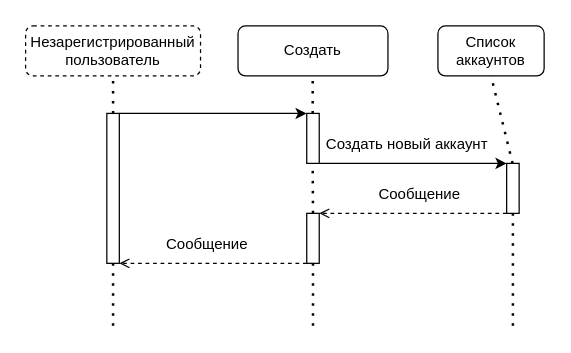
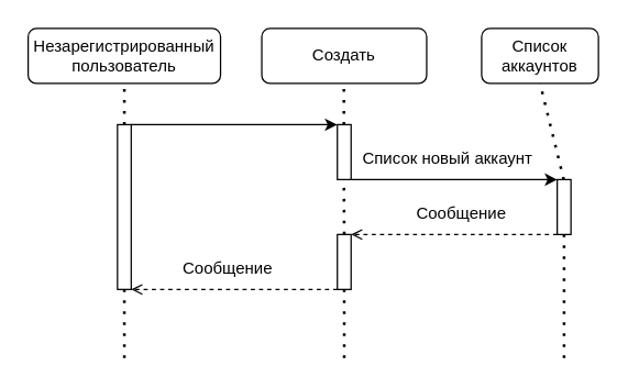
- <mxCell id="2" value="Незарегистрированный пользователь" style="rounded=1;whiteSpace=wrap;html=1;dashed=1;" vertex="1" parent="1"><mxGeometry x="20" y="20" width="140" height="40" as="geometry" /></mxCell>
+ <mxCell id="2" value="Незарегистрированный пользователь" style="rounded=1;whiteSpace=wrap;html=1;" vertex="1" parent="1"><mxGeometry x="20" y="20" width="140" height="40" as="geometry" /></mxCell>
- <mxCell id="10" value="Создать новый аккаунт" style="text;html=1;align=center;verticalAlign=middle;resizable=0;points=[];autosize=1;strokeColor=none;fillColor=none;" vertex="1" parent="1"><mxGeometry x="250" y="100" width="150" height="30" as="geometry" /></mxCell>
+ <mxCell id="10" value="Список новый аккаунт" style="text;html=1;align=center;verticalAlign=middle;resizable=0;points=[];autosize=1;strokeColor=none;fillColor=none;" vertex="1" parent="1"><mxGeometry x="250" y="100" width="150" height="30" as="geometry" /></mxCell>
